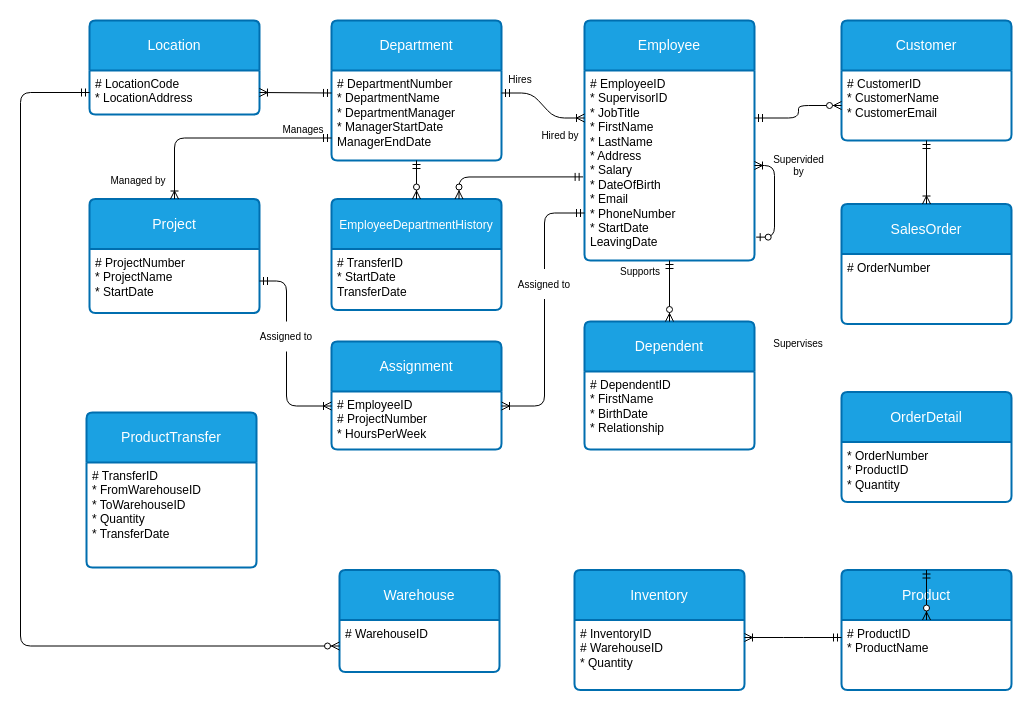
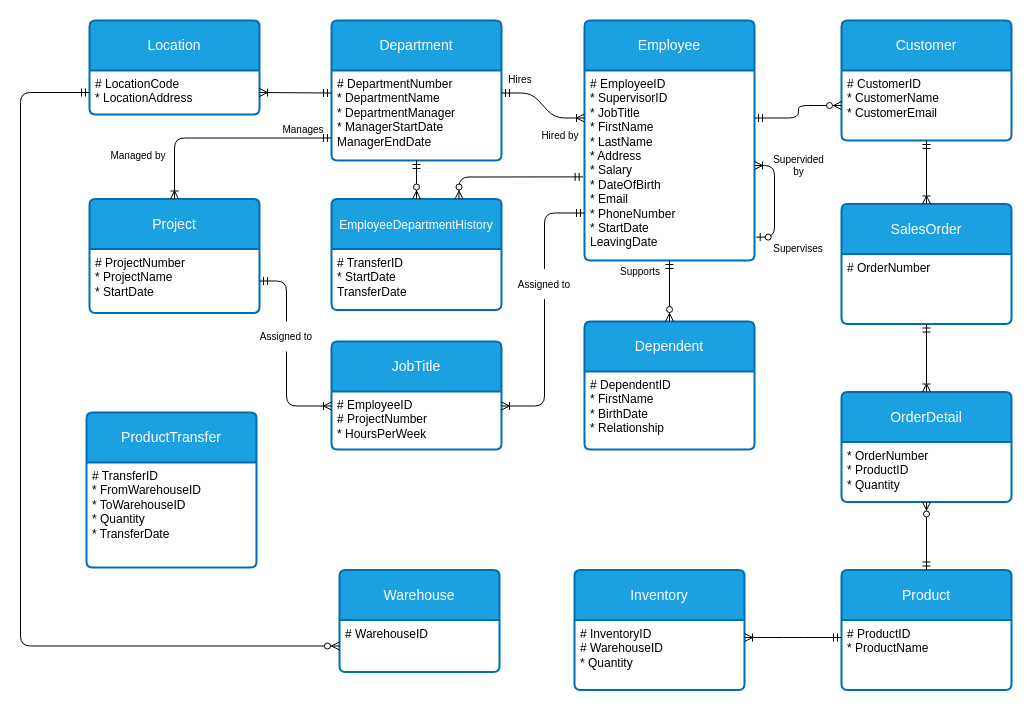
- <mxCell id="42" value="Managed by" style="text;html=1;align=center;verticalAlign=middle;whiteSpace=wrap;rounded=0;labelBackgroundColor=none;labelBorderColor=none;fontSize=10;" vertex="1" parent="1"><mxGeometry x="108" y="165" width="60" height="30" as="geometry" /></mxCell>
+ <mxCell id="42" value="Managed by" style="text;html=1;align=center;verticalAlign=middle;whiteSpace=wrap;rounded=0;labelBackgroundColor=none;labelBorderColor=none;fontSize=10;" vertex="1" parent="1"><mxGeometry x="108" y="140" width="60" height="30" as="geometry" /></mxCell>
- <mxCell id="38" value="Supervises" style="text;html=1;align=center;verticalAlign=middle;whiteSpace=wrap;rounded=0;labelBackgroundColor=none;labelBorderColor=none;fontSize=10;" vertex="1" parent="1"><mxGeometry x="768" y="327.5" width="60" height="30" as="geometry" /></mxCell>
+ <mxCell id="38" value="Supervises" style="text;html=1;align=center;verticalAlign=middle;whiteSpace=wrap;rounded=0;labelBackgroundColor=none;labelBorderColor=none;fontSize=10;" vertex="1" parent="1"><mxGeometry x="768" y="232.5" width="60" height="30" as="geometry" /></mxCell>
+ <mxCell id="51" value="" style="fontSize=12;html=1;endArrow=ERoneToMany;startArrow=ERmandOne;fontColor=#000000;entryX=0.5;entryY=0;entryDx=0;entryDy=0;exitX=0.5;exitY=1;exitDx=0;exitDy=0;" edge="1" parent="1" source="16" target="27"><mxGeometry width="100" height="100" relative="1" as="geometry"><mxPoint x="936" y="150" as="sourcePoint" /><mxPoint x="936" y="213.5" as="targetPoint" /></mxGeometry></mxCell>
- <mxCell id="23" value="Assignment" style="swimlane;childLayout=stackLayout;horizontal=1;startSize=50;horizontalStack=0;rounded=1;fontSize=14;fontStyle=0;strokeWidth=2;resizeParent=0;resizeLast=1;shadow=0;dashed=0;align=center;arcSize=4;whiteSpace=wrap;html=1;fillColor=#1ba1e2;strokeColor=#006EAF;fontColor=#ffffff;" parent="1" vertex="1"><mxGeometry x="331" y="341" width="170" height="108" as="geometry" /></mxCell>
+ <mxCell id="23" value="JobTitle" style="swimlane;childLayout=stackLayout;horizontal=1;startSize=50;horizontalStack=0;rounded=1;fontSize=14;fontStyle=0;strokeWidth=2;resizeParent=0;resizeLast=1;shadow=0;dashed=0;align=center;arcSize=4;whiteSpace=wrap;html=1;fillColor=#1ba1e2;strokeColor=#006EAF;fontColor=#ffffff;" parent="1" vertex="1"><mxGeometry x="331" y="341" width="170" height="108" as="geometry" /></mxCell>
- <mxCell id="52" value="" style="fontSize=12;html=1;endArrow=ERzeroToMany;startArrow=ERmandOne;fontColor=#FFFFFF;exitX=0.5;exitY=0;exitDx=0;exitDy=0;elbow=vertical;" edge="1" parent="1" source="13" target="14"><mxGeometry width="100" height="100" relative="1" as="geometry"><mxPoint x="1164.14" y="532.5" as="sourcePoint" /><mxPoint x="1040" y="554.6" as="targetPoint" /></mxGeometry></mxCell>
+ <mxCell id="52" value="" style="fontSize=12;html=1;endArrow=ERzeroToMany;startArrow=ERmandOne;fontColor=#FFFFFF;exitX=0.5;exitY=0;exitDx=0;exitDy=0;entryX=0.5;entryY=1;entryDx=0;entryDy=0;elbow=vertical;" edge="1" parent="1" source="13" target="28"><mxGeometry width="100" height="100" relative="1" as="geometry"><mxPoint x="1164.14" y="532.5" as="sourcePoint" /><mxPoint x="1040" y="554.6" as="targetPoint" /></mxGeometry></mxCell>
